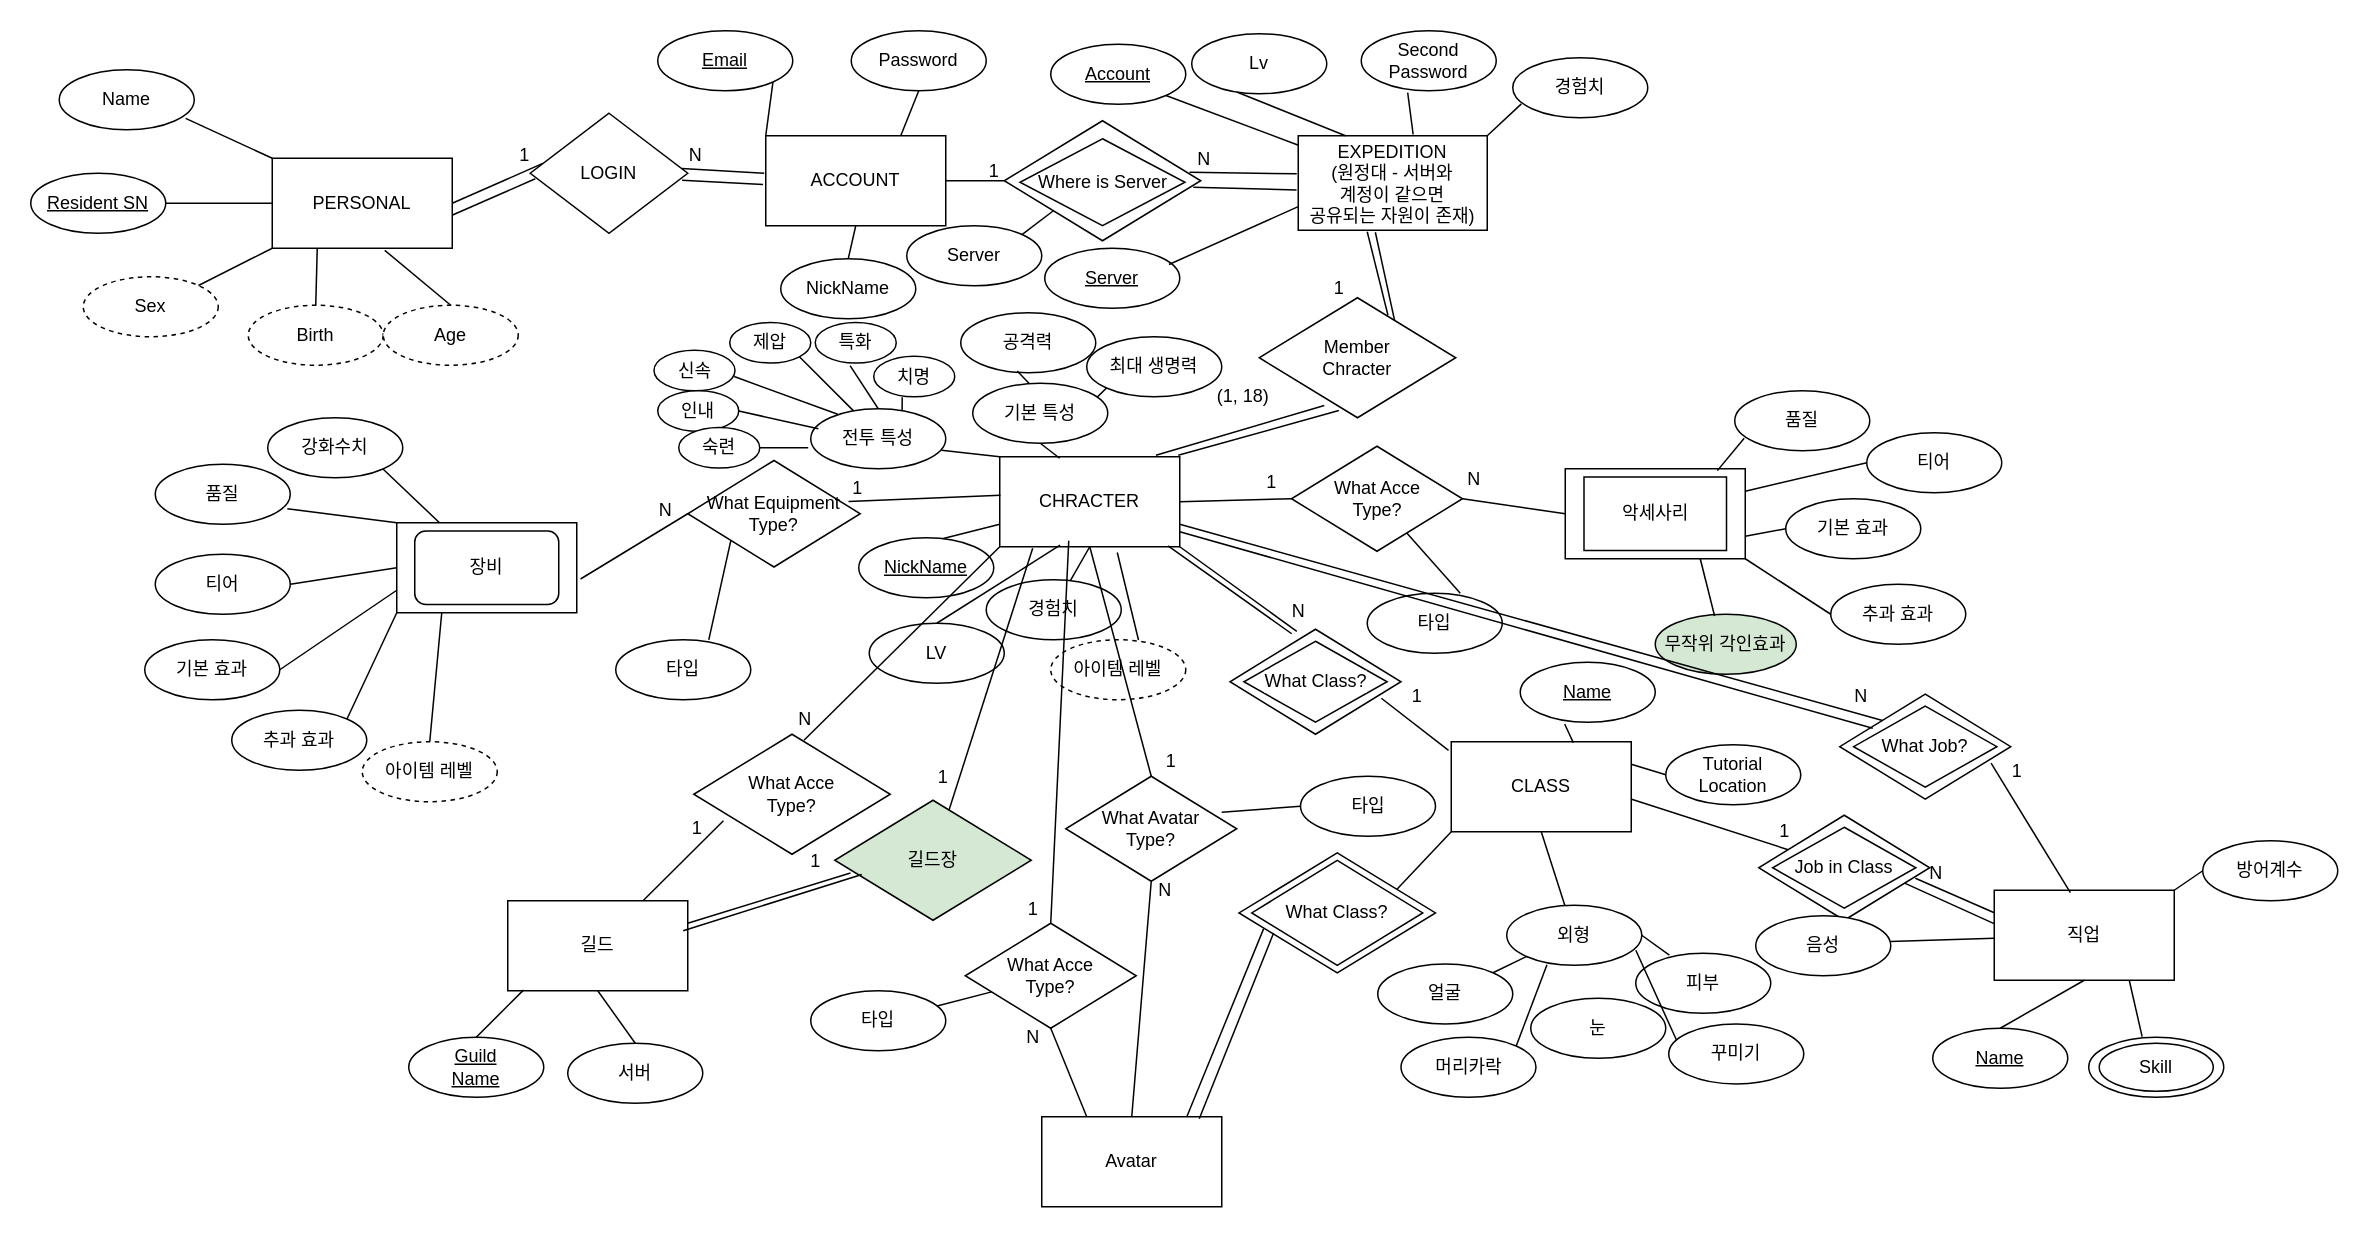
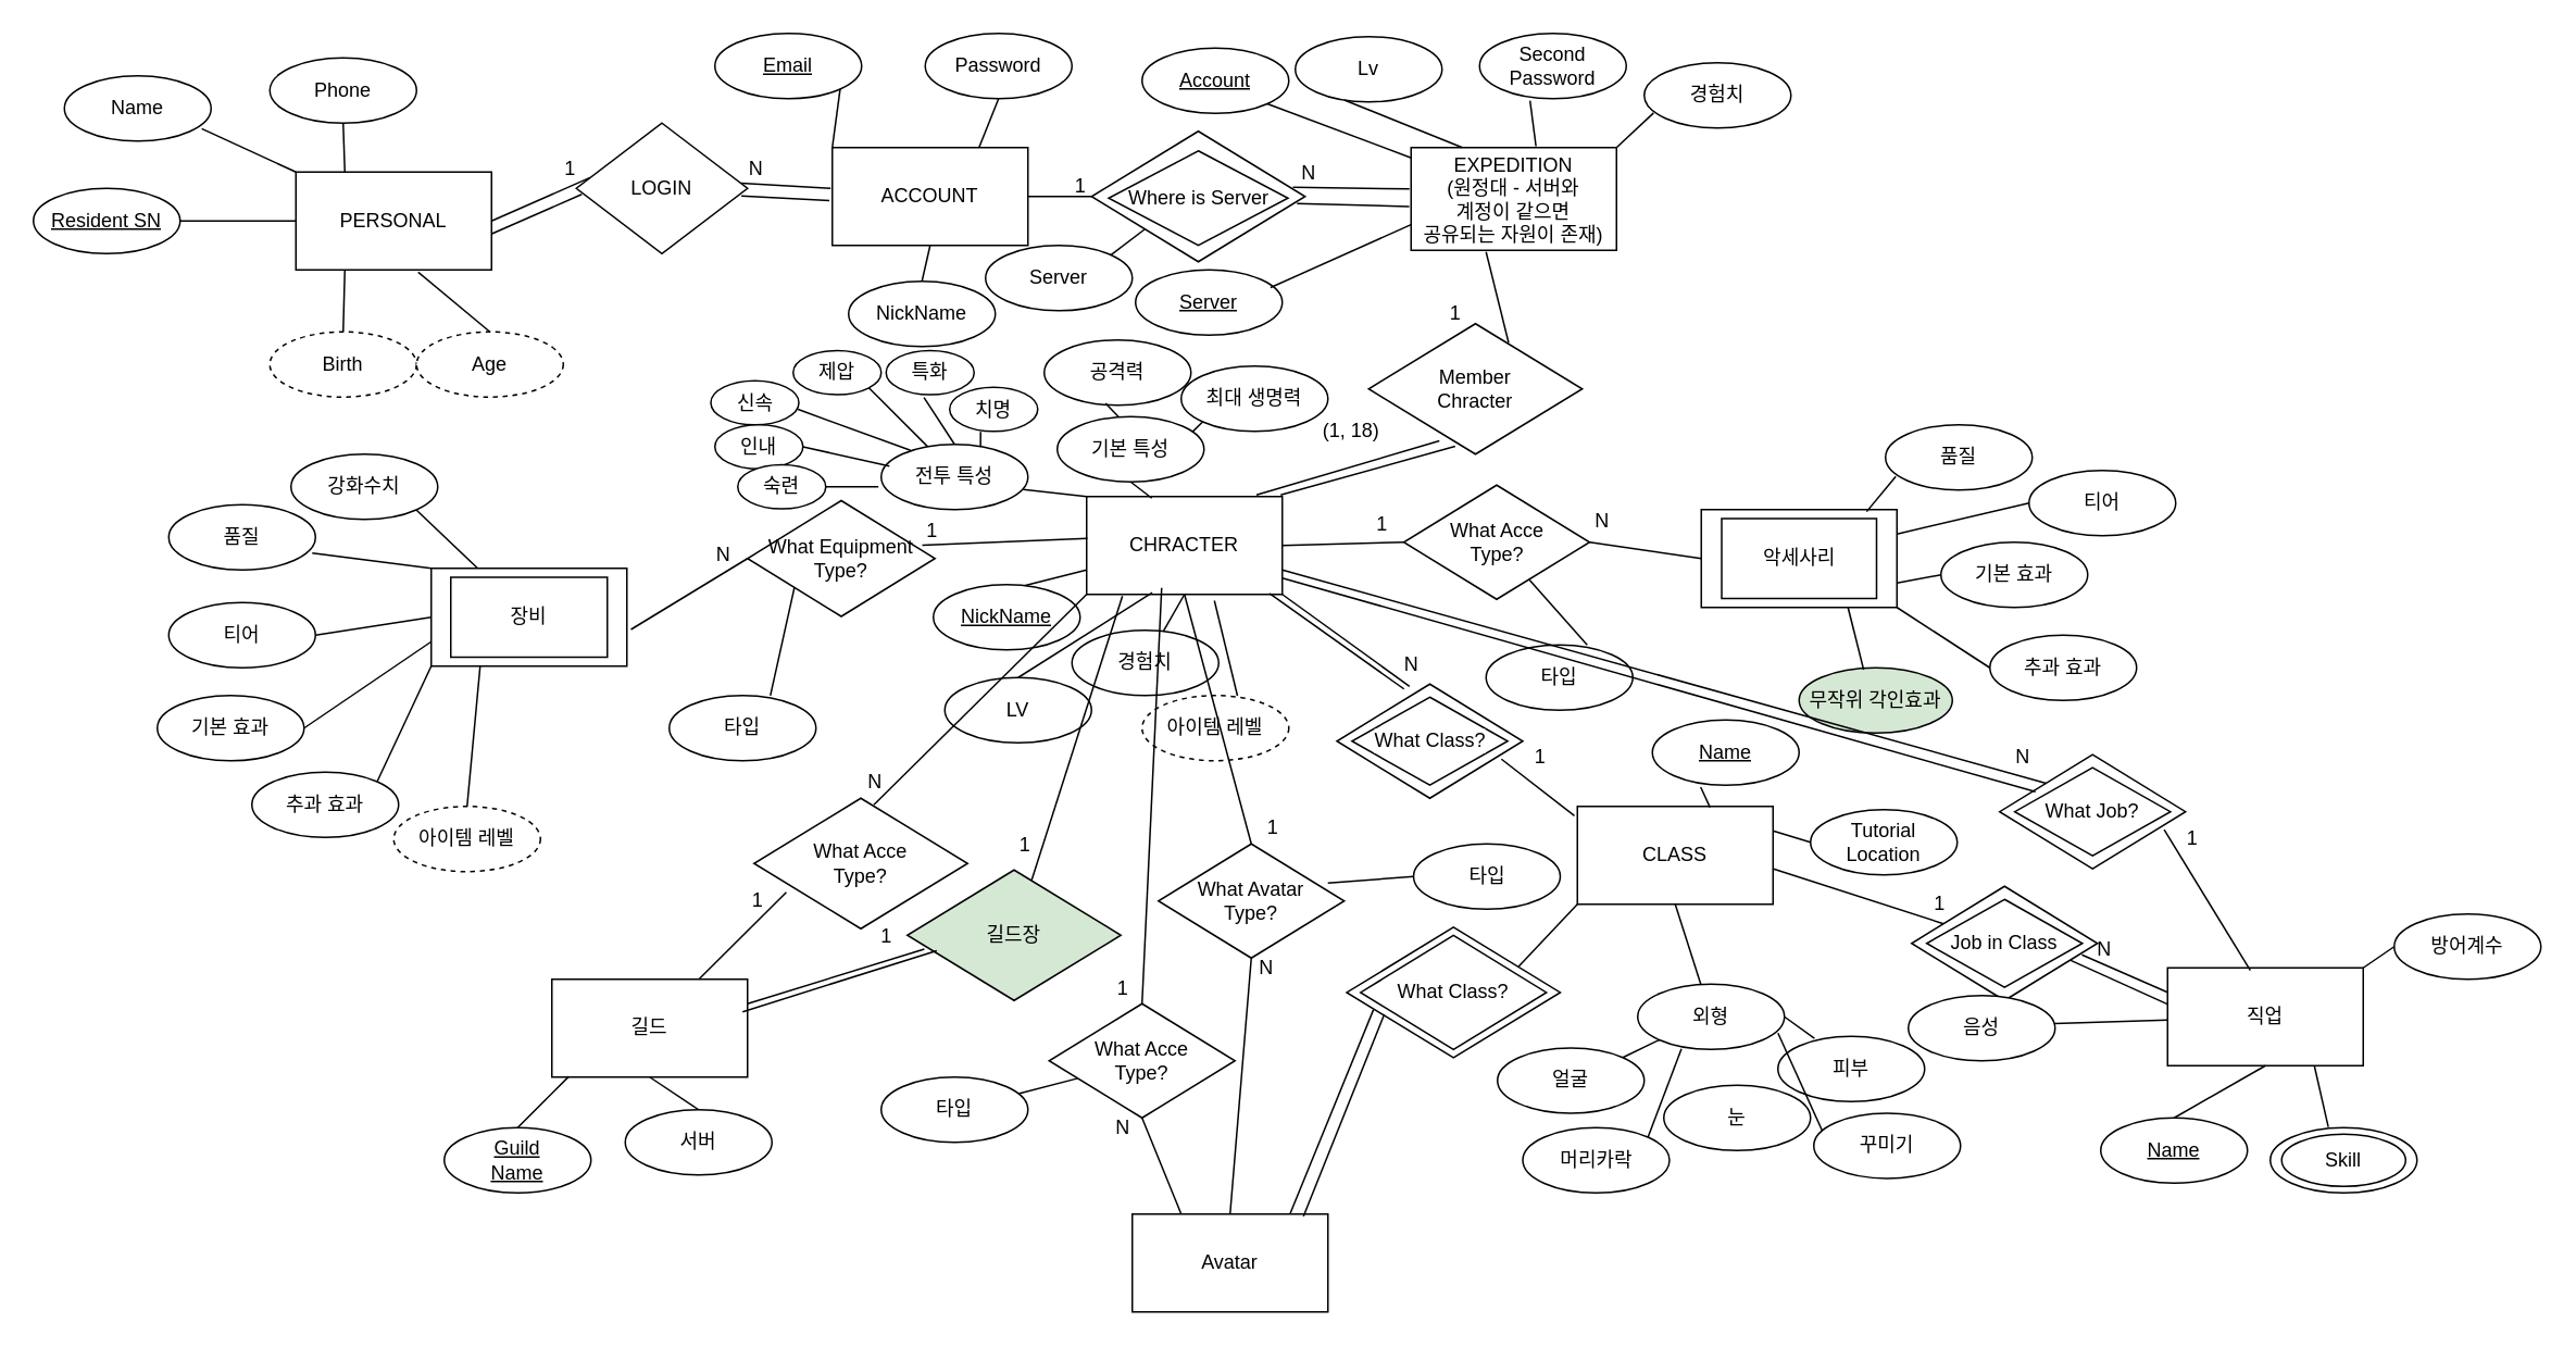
+ <mxCell id="10" value="Phone" style="ellipse;whiteSpace=wrap;html=1;" parent="1" vertex="1"><mxGeometry x="165" y="35" width="90" height="40" as="geometry" /></mxCell>
+ <mxCell id="18" value="" style="endArrow=none;html=1;rounded=0;entryX=0.25;entryY=0;entryDx=0;entryDy=0;exitX=0.5;exitY=1;exitDx=0;exitDy=0;" parent="1" source="10" target="2" edge="1"><mxGeometry width="50" height="50" relative="1" as="geometry"><mxPoint x="261.82" y="69.142" as="sourcePoint" /><mxPoint x="282" y="105" as="targetPoint" /></mxGeometry></mxCell>
- <mxCell id="28" value="" style="endArrow=none;html=1;rounded=0;entryX=0;entryY=1;entryDx=0;entryDy=0;exitX=1;exitY=0;exitDx=0;exitDy=0;" parent="1" source="7" target="2" edge="1"><mxGeometry width="50" height="50" relative="1" as="geometry"><mxPoint x="133" y="160.002" as="sourcePoint" /><mxPoint x="153.18" y="195.86" as="targetPoint" /></mxGeometry></mxCell>
- <mxCell id="52" value="" style="endArrow=none;html=1;rounded=0;entryX=0.689;entryY=0.19;entryDx=0;entryDy=0;exitX=0.408;exitY=1.021;exitDx=0;exitDy=0;exitPerimeter=0;entryPerimeter=0;" parent="1" source="4" target="49" edge="1"><mxGeometry width="50" height="50" relative="1" as="geometry"><mxPoint x="919.895" y="168.36" as="sourcePoint" /><mxPoint x="892.4" y="209.92" as="targetPoint" /></mxGeometry></mxCell>
- <mxCell id="7" value="Sex" style="ellipse;whiteSpace=wrap;html=1;dashed=1;" parent="1" vertex="1"><mxGeometry x="55" y="184" width="90" height="40" as="geometry" /></mxCell>
- <mxCell id="143" value="장비" style="whiteSpace=wrap;html=1;rounded=1;" parent="1" vertex="1"><mxGeometry x="276" y="353.5" width="96" height="49" as="geometry" /></mxCell>
+ <mxCell id="143" value="장비" style="rounded=0;whiteSpace=wrap;html=1;" parent="1" vertex="1"><mxGeometry x="276" y="353.5" width="96" height="49" as="geometry" /></mxCell>
- <mxCell id="206" value="서버" style="ellipse;whiteSpace=wrap;html=1;fontStyle=0" vertex="1" parent="1"><mxGeometry x="378" y="695" width="90" height="40" as="geometry" /></mxCell>
+ <mxCell id="206" value="서버" style="ellipse;whiteSpace=wrap;html=1;fontStyle=0" vertex="1" parent="1"><mxGeometry x="383" y="680" width="90" height="40" as="geometry" /></mxCell>
